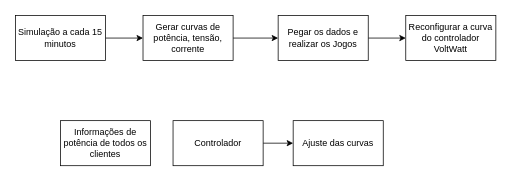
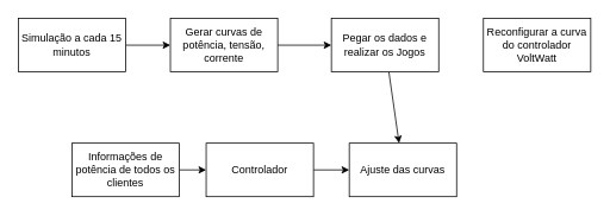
- <mxCell id="6" value="" style="edgeStyle=none;html=1;" edge="1" parent="1" source="7" target="8"><mxGeometry relative="1" as="geometry" /></mxCell>
+ <mxCell id="6" value="" style="edgeStyle=none;html=1;" edge="1" parent="1" source="7" target="13"><mxGeometry relative="1" as="geometry" /></mxCell>
+ <mxCell id="11" style="edgeStyle=none;html=1;entryX=0;entryY=0.5;entryDx=0;entryDy=0;" edge="1" parent="1" source="12" target="10"><mxGeometry relative="1" as="geometry" /></mxCell>
